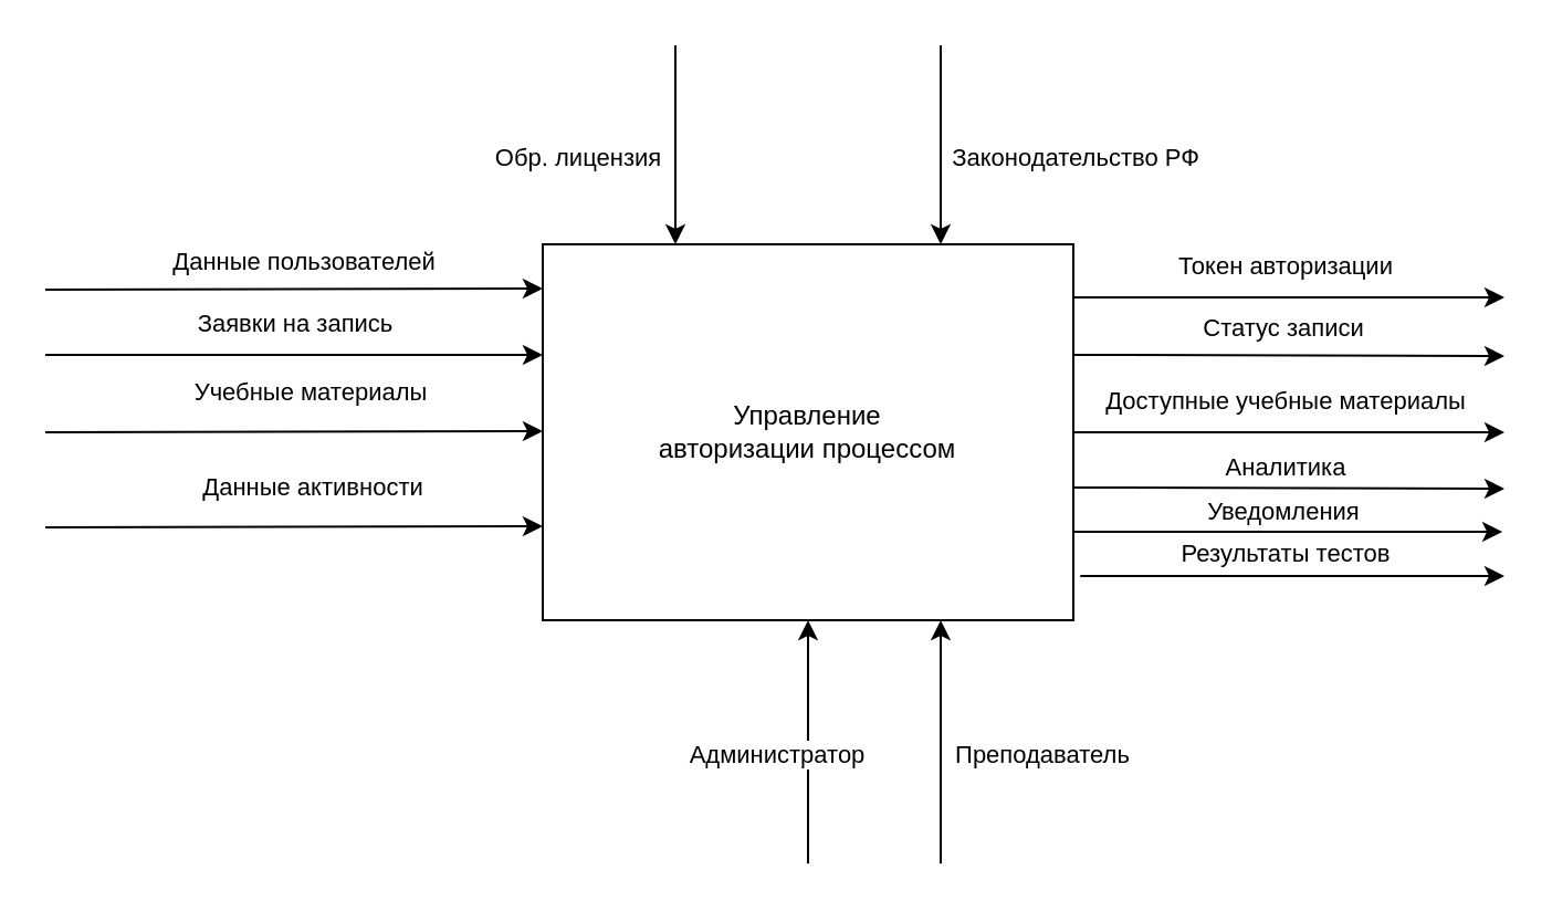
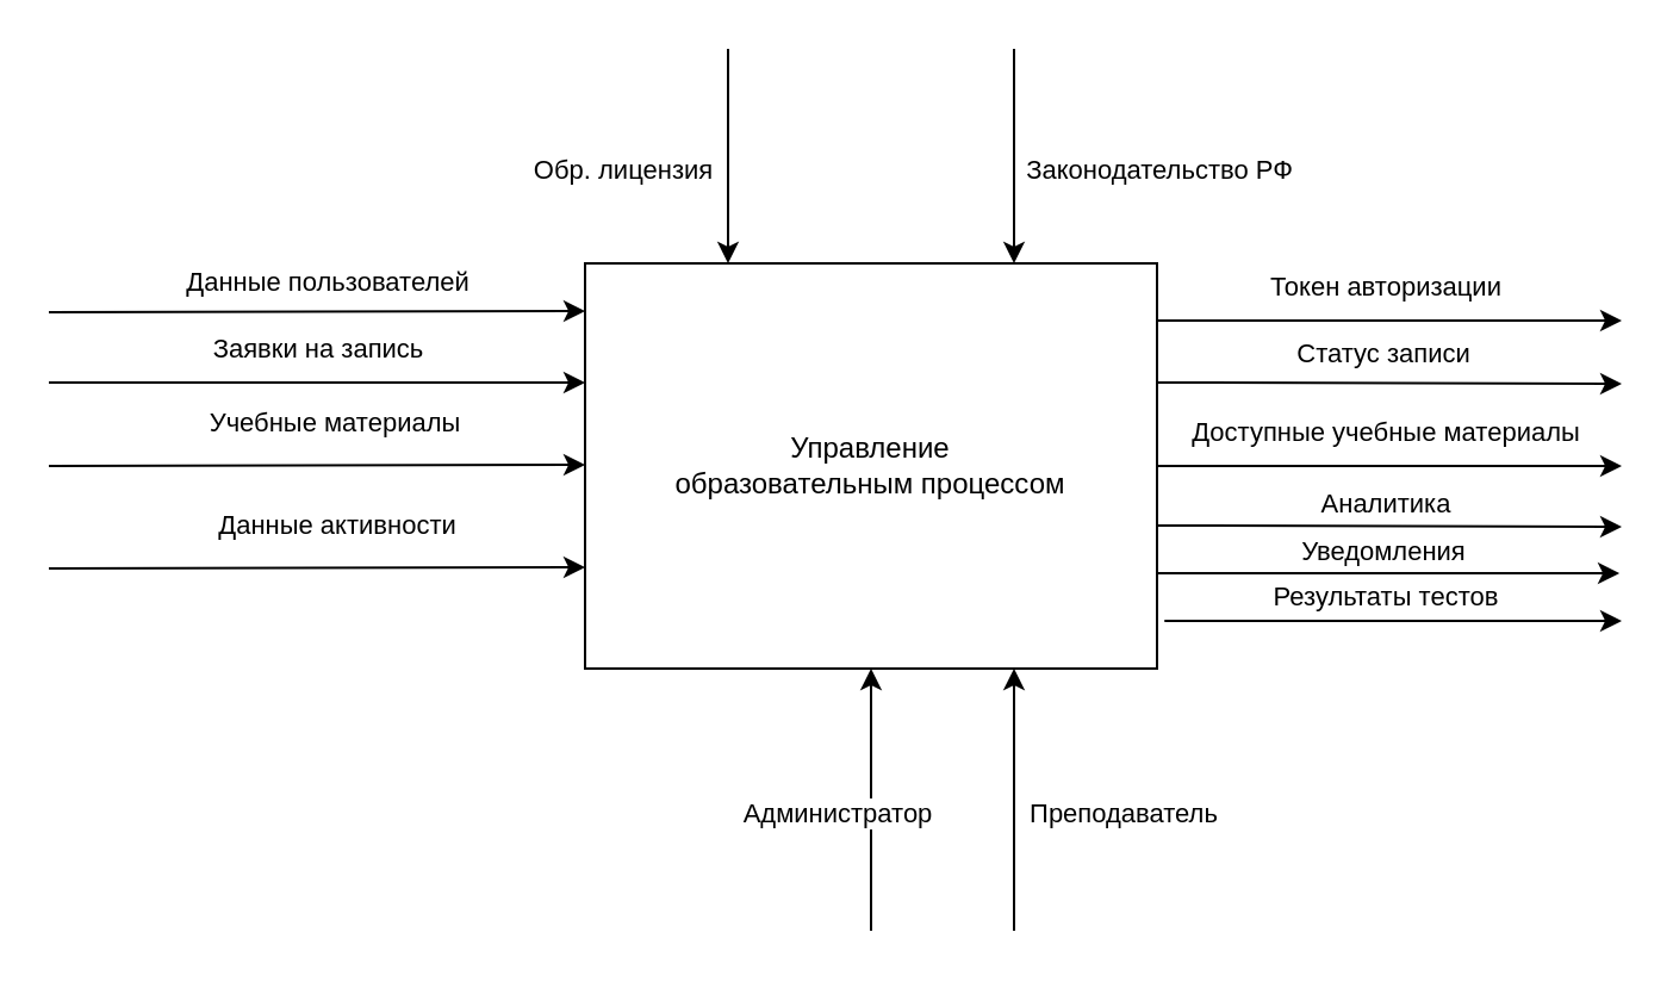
- <mxCell id="2" value="Управление&lt;br&gt;авторизации процессом" style="rounded=0;whiteSpace=wrap;html=1;" vertex="1" parent="1"><mxGeometry x="245" y="110" width="240" height="170" as="geometry" /></mxCell>
+ <mxCell id="2" value="Управление&lt;br&gt;образовательным процессом" style="rounded=0;whiteSpace=wrap;html=1;" vertex="1" parent="1"><mxGeometry x="245" y="110" width="240" height="170" as="geometry" /></mxCell>
